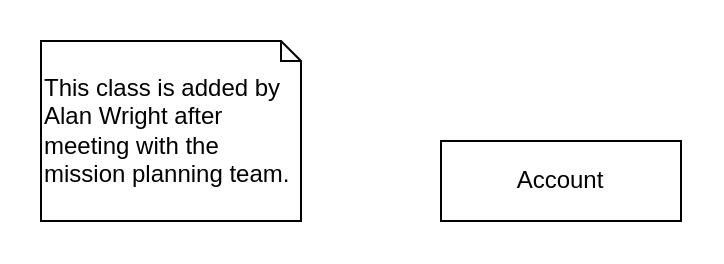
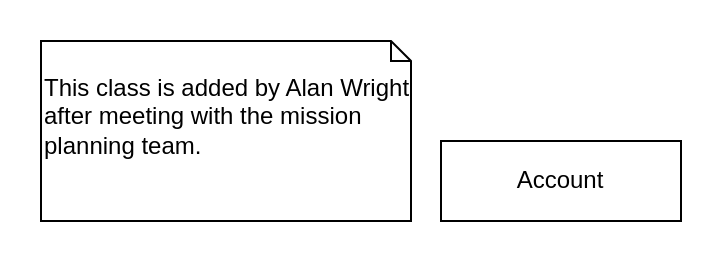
- <mxCell id="2" value="This class is added by Alan Wright after meeting with the mission planning team." style="shape=note2;boundedLbl=1;whiteSpace=wrap;size=10;verticalAlign=top;align=left;html=1;" vertex="1" parent="1"><mxGeometry width="130" height="90" as="geometry" x="20" y="20" /></mxCell>
+ <mxCell id="2" value="This class is added by Alan Wright after meeting with the mission planning team." style="shape=note2;boundedLbl=1;whiteSpace=wrap;size=10;verticalAlign=top;align=left;html=1;" vertex="1" parent="1"><mxGeometry x="20" y="20" width="185" height="90" as="geometry" /></mxCell>
